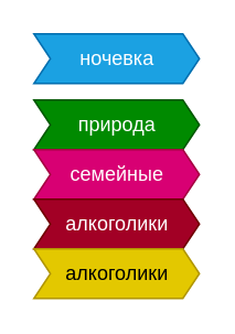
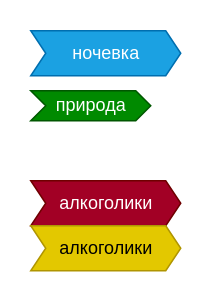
- <mxCell id="3" value="природа" style="html=1;shadow=0;dashed=0;align=center;verticalAlign=middle;shape=mxgraph.arrows2.arrow;dy=0;dx=10;notch=10;fillColor=#008a00;strokeColor=#005700;fontColor=#ffffff;" vertex="1" parent="1"><mxGeometry x="20" y="60" width="100" height="30" as="geometry" /></mxCell>
+ <mxCell id="3" value="природа" style="html=1;shadow=0;dashed=0;align=center;verticalAlign=middle;shape=mxgraph.arrows2.arrow;dy=0;dx=10;notch=10;fillColor=#008a00;strokeColor=#005700;fontColor=#ffffff;" vertex="1" parent="1"><mxGeometry x="20" y="60" width="80" height="20" as="geometry" /></mxCell>
- <mxCell id="4" value="семейные" style="html=1;shadow=0;dashed=0;align=center;verticalAlign=middle;shape=mxgraph.arrows2.arrow;dy=0;dx=10;notch=10;fillColor=#d80073;strokeColor=#A50040;fontColor=#ffffff;" vertex="1" parent="1"><mxGeometry x="20" y="90" width="100" height="30" as="geometry" /></mxCell>
